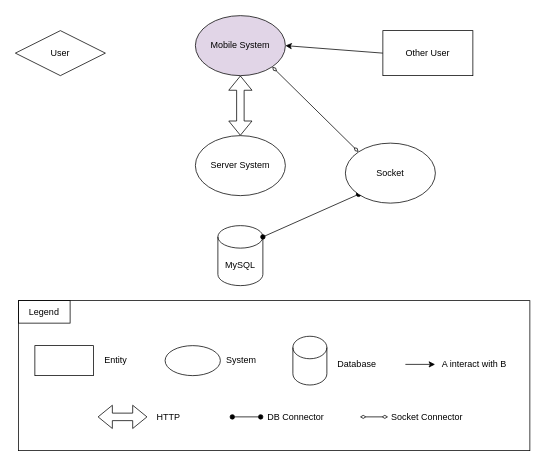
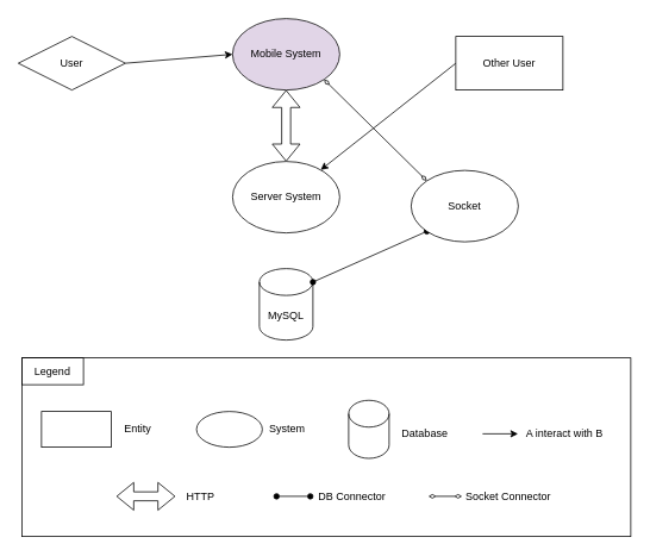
+ <mxCell id="5" style="edgeStyle=none;html=1;entryX=0;entryY=0.5;entryDx=0;entryDy=0;exitX=1;exitY=0.5;exitDx=0;exitDy=0;" parent="1" source="7" target="9" edge="1"><mxGeometry relative="1" as="geometry"><mxPoint x="135" y="50" as="sourcePoint" /><mxPoint x="260" y="55" as="targetPoint" /></mxGeometry></mxCell>
- <mxCell id="6" style="edgeStyle=none;html=1;exitX=0;exitY=0.5;exitDx=0;exitDy=0;entryX=1;entryY=0.5;entryDx=0;entryDy=0;" parent="1" source="8" target="9" edge="1"><mxGeometry relative="1" as="geometry"><mxPoint x="505" y="50" as="sourcePoint" /><mxPoint x="380" y="55" as="targetPoint" /></mxGeometry></mxCell>
+ <mxCell id="6" style="edgeStyle=none;html=1;exitX=0;exitY=0.5;exitDx=0;exitDy=0;" parent="1" source="8" target="10" edge="1"><mxGeometry relative="1" as="geometry"><mxPoint x="505" y="50" as="sourcePoint" /><mxPoint x="380" y="55" as="targetPoint" /></mxGeometry></mxCell>
